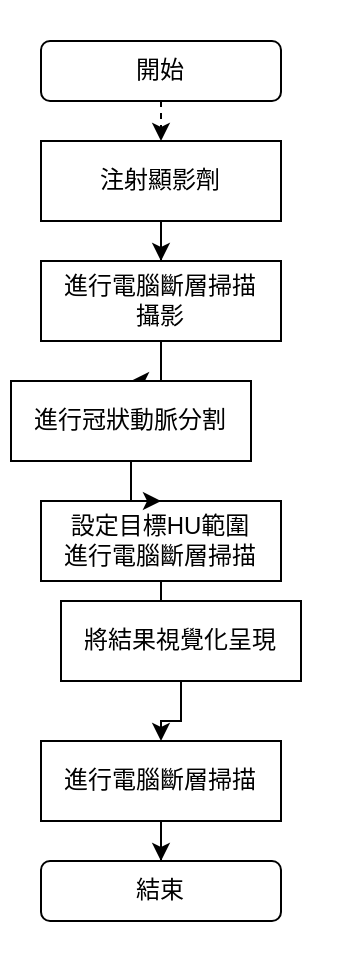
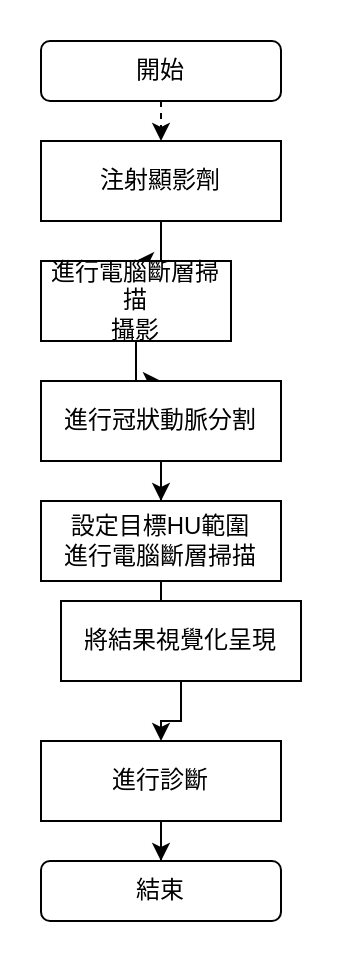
- <mxCell id="7" value="進行電腦斷層掃描&lt;br&gt;攝影" style="rounded=0;whiteSpace=wrap;html=1;" parent="1" vertex="1"><mxGeometry x="20" y="130" width="120" height="40" as="geometry" /></mxCell>
+ <mxCell id="7" value="進行電腦斷層掃描&lt;br&gt;攝影" style="rounded=0;whiteSpace=wrap;html=1;" parent="1" vertex="1"><mxGeometry x="20" y="130" width="95" height="40" as="geometry" /></mxCell>
- <mxCell id="11" value="進行冠狀動脈分割" style="rounded=0;whiteSpace=wrap;html=1;" parent="1" vertex="1"><mxGeometry x="5" y="190" width="120" height="40" as="geometry" /></mxCell>
+ <mxCell id="11" value="進行冠狀動脈分割" style="rounded=0;whiteSpace=wrap;html=1;" parent="1" vertex="1"><mxGeometry x="20" y="190" width="120" height="40" as="geometry" /></mxCell>
- <mxCell id="13" value="進行電腦斷層掃描" style="rounded=0;whiteSpace=wrap;html=1;" parent="1" vertex="1"><mxGeometry x="20" y="370" width="120" height="40" as="geometry" /></mxCell>
+ <mxCell id="13" value="進行診斷" style="rounded=0;whiteSpace=wrap;html=1;" parent="1" vertex="1"><mxGeometry x="20" y="370" width="120" height="40" as="geometry" /></mxCell>
